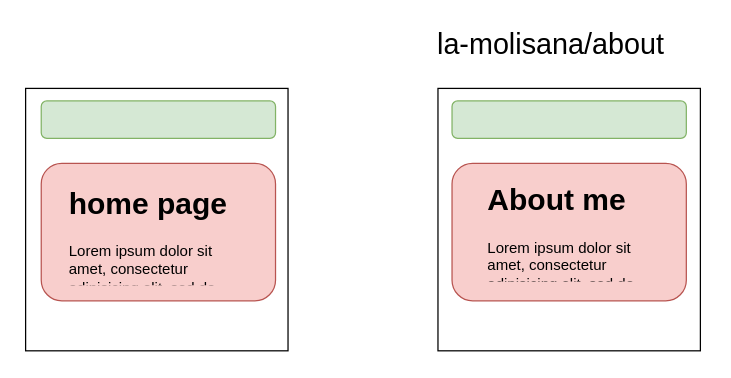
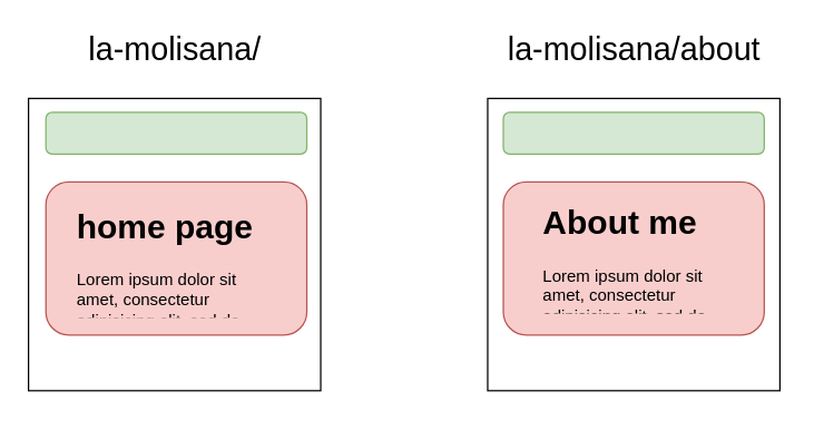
+ <mxCell id="3" value="&lt;font style=&quot;font-size: 23px;&quot;&gt;la-molisana/&lt;/font&gt;" style="text;html=1;align=center;verticalAlign=middle;whiteSpace=wrap;rounded=0;" vertex="1" parent="1"><mxGeometry x="32.5" y="20" width="185" height="30" as="geometry" /></mxCell>
- <mxCell id="5" value="&lt;font style=&quot;font-size: 23px;&quot;&gt;la-molisana/about&lt;/font&gt;" style="text;html=1;align=center;verticalAlign=middle;whiteSpace=wrap;rounded=0;" vertex="1" parent="1"><mxGeometry x="332.5" y="20" width="215" height="30" as="geometry" /></mxCell>
+ <mxCell id="5" value="&lt;font style=&quot;font-size: 23px;&quot;&gt;la-molisana/about&lt;/font&gt;" style="text;html=1;align=center;verticalAlign=middle;whiteSpace=wrap;rounded=0;" vertex="1" parent="1"><mxGeometry x="347.5" y="20" width="215" height="30" as="geometry" /></mxCell>
